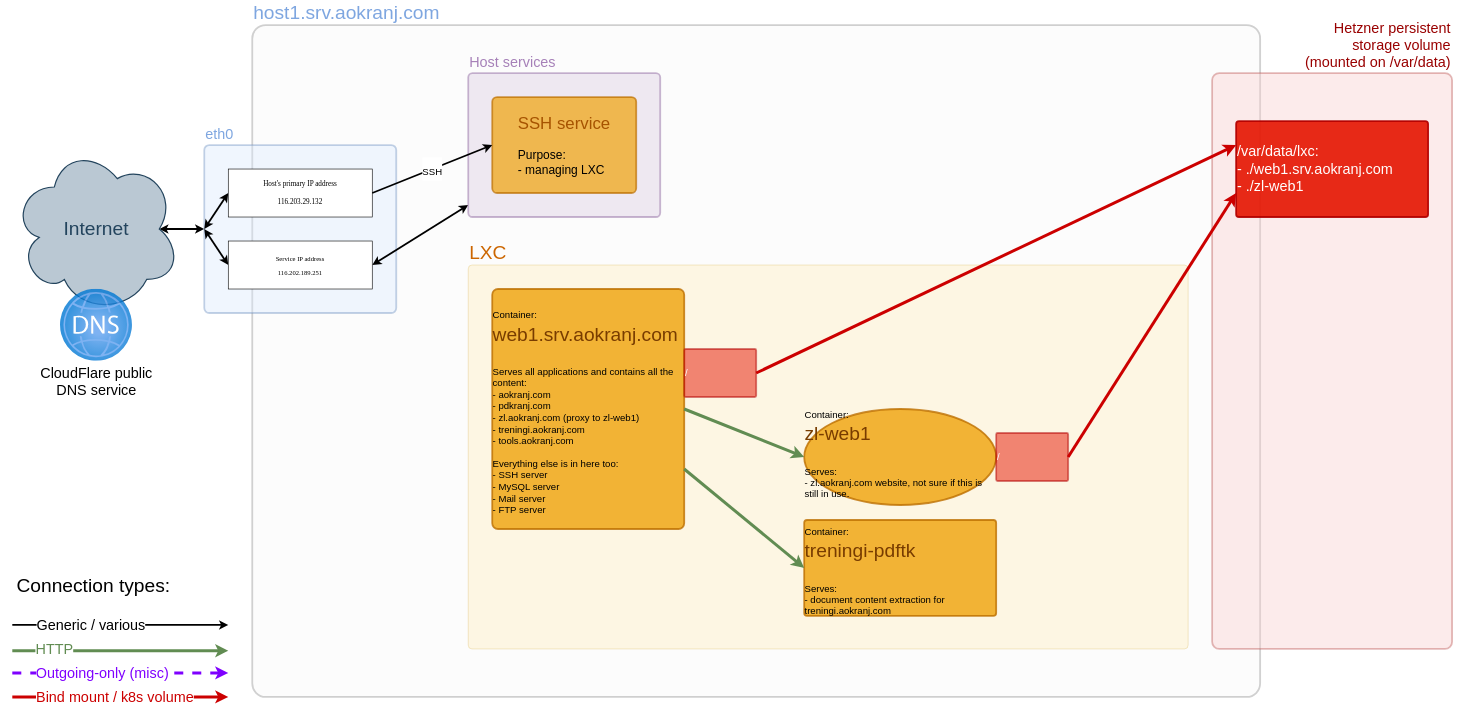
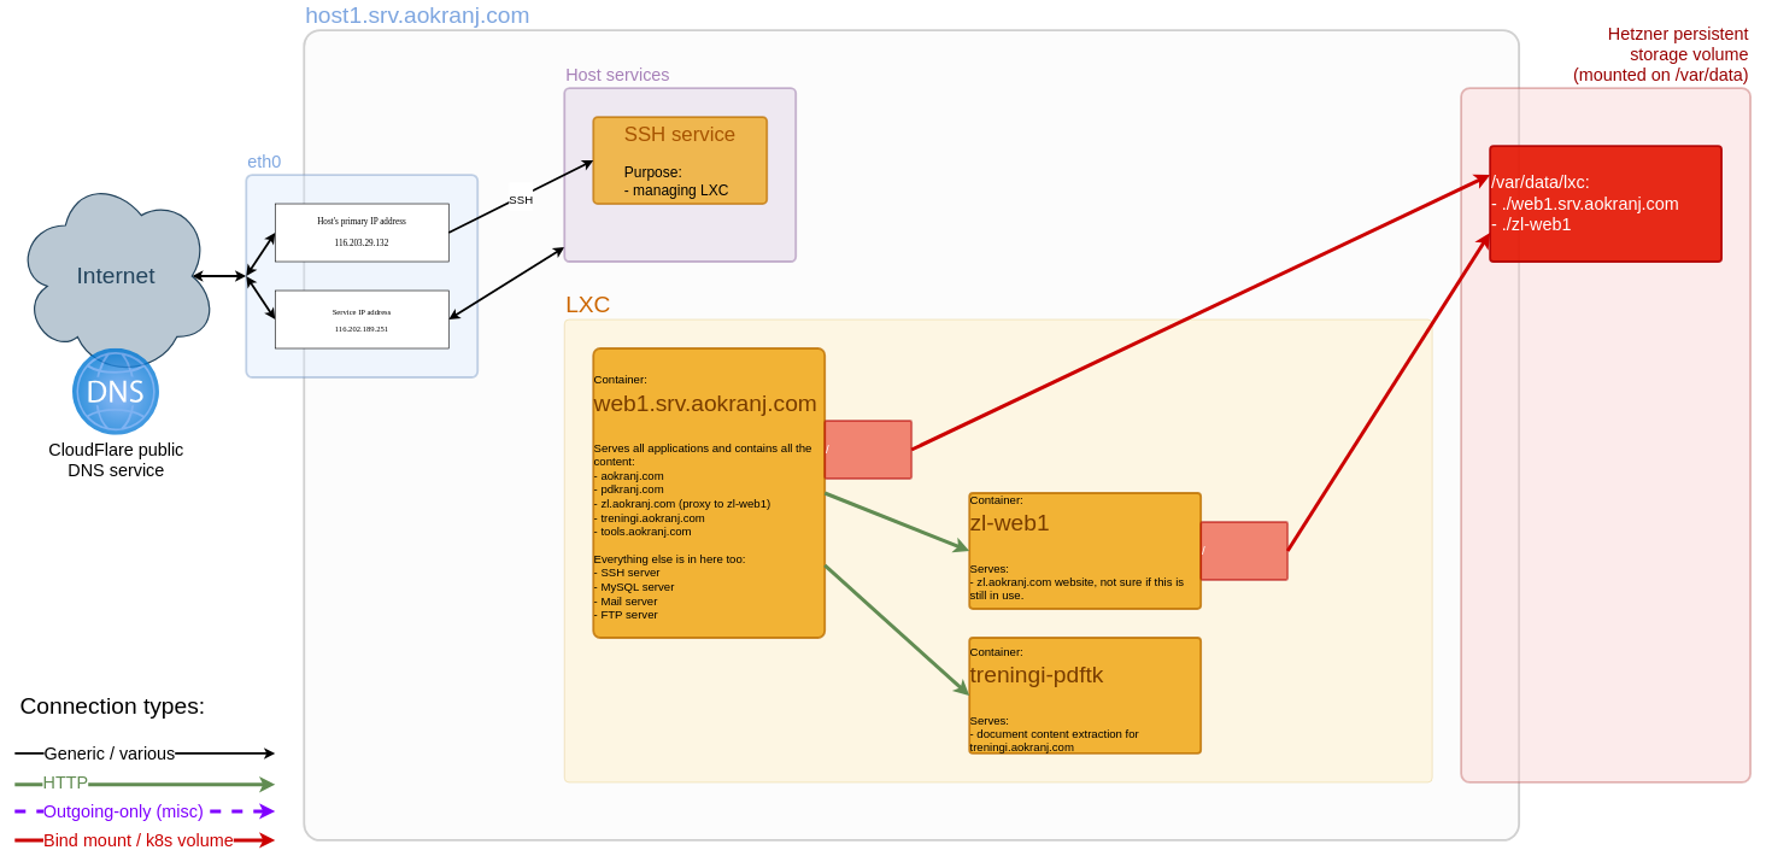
- <mxCell id="12" value="&lt;div style=&quot;text-align: left&quot;&gt;&lt;span style=&quot;color: rgb(166 , 83 , 0)&quot;&gt;SSH service&lt;/span&gt;&lt;/div&gt;&lt;font style=&quot;font-size: 20px&quot;&gt;&lt;div style=&quot;text-align: left&quot;&gt;&lt;span style=&quot;font-size: 20px&quot;&gt;&lt;br&gt;&lt;/span&gt;&lt;/div&gt;&lt;div style=&quot;text-align: left&quot;&gt;&lt;span style=&quot;font-size: 20px&quot;&gt;Purpose:&lt;/span&gt;&lt;/div&gt;&lt;div style=&quot;text-align: left&quot;&gt;&lt;span&gt;- managing LXC&lt;/span&gt;&lt;/div&gt;&lt;/font&gt;" style="rounded=1;whiteSpace=wrap;html=1;shadow=0;strokeColor=#BD7000;fillColor=#f0a30a;fontSize=28;opacity=70;fontStyle=0;strokeWidth=3;arcSize=5;align=center;labelPosition=center;verticalLabelPosition=middle;verticalAlign=middle;labelBackgroundColor=none;fontColor=#000000;" parent="1" vertex="1"><mxGeometry x="820" y="140" width="240" height="160" as="geometry" /></mxCell>
+ <mxCell id="12" value="&lt;div style=&quot;text-align: left&quot;&gt;&lt;span style=&quot;color: rgb(166 , 83 , 0)&quot;&gt;SSH service&lt;/span&gt;&lt;/div&gt;&lt;font style=&quot;font-size: 20px&quot;&gt;&lt;div style=&quot;text-align: left&quot;&gt;&lt;span style=&quot;font-size: 20px&quot;&gt;&lt;br&gt;&lt;/span&gt;&lt;/div&gt;&lt;div style=&quot;text-align: left&quot;&gt;&lt;span style=&quot;font-size: 20px&quot;&gt;Purpose:&lt;/span&gt;&lt;/div&gt;&lt;div style=&quot;text-align: left&quot;&gt;&lt;span&gt;- managing LXC&lt;/span&gt;&lt;/div&gt;&lt;/font&gt;" style="rounded=1;whiteSpace=wrap;html=1;shadow=0;strokeColor=#BD7000;fillColor=#f0a30a;fontSize=28;opacity=70;fontStyle=0;strokeWidth=3;arcSize=5;align=center;labelPosition=center;verticalLabelPosition=middle;verticalAlign=middle;labelBackgroundColor=none;fontColor=#000000;" parent="1" vertex="1"><mxGeometry x="820" y="140" width="240" height="120" as="geometry" /></mxCell>
- <mxCell id="30" value="&lt;div style=&quot;text-align: left&quot;&gt;&lt;span style=&quot;font-size: 16px&quot;&gt;Container:&lt;/span&gt;&lt;/div&gt;&lt;font&gt;&lt;div style=&quot;text-align: left&quot;&gt;&lt;span style=&quot;color: rgb(120 , 60 , 0)&quot;&gt;&lt;font style=&quot;font-size: 32px&quot;&gt;zl-web1&lt;/font&gt;&lt;/span&gt;&lt;/div&gt;&lt;div style=&quot;text-align: left&quot;&gt;&lt;br&gt;&lt;/div&gt;&lt;div style=&quot;text-align: left ; font-size: 16px&quot;&gt;&lt;span&gt;Serves:&lt;/span&gt;&lt;/div&gt;&lt;div style=&quot;text-align: left ; font-size: 16px&quot;&gt;&lt;span&gt;- zl.aokranj.com website, not sure if this is still in use.&lt;/span&gt;&lt;br&gt;&lt;/div&gt;&lt;div style=&quot;text-align: left ; font-size: 16px&quot;&gt;&lt;br&gt;&lt;/div&gt;&lt;/font&gt;" style="ellipse;whiteSpace=wrap;html=1;shadow=0;strokeColor=#BD7000;fillColor=#f0a30a;fontSize=28;opacity=80;fontStyle=0;strokeWidth=3;arcSize=3;align=center;labelPosition=center;verticalLabelPosition=middle;verticalAlign=middle;labelBackgroundColor=none;fontColor=#000000;" vertex="1" parent="1"><mxGeometry x="1340" y="660" width="320" height="160" as="geometry" /></mxCell>
+ <mxCell id="30" value="&lt;div style=&quot;text-align: left&quot;&gt;&lt;span style=&quot;font-size: 16px&quot;&gt;Container:&lt;/span&gt;&lt;/div&gt;&lt;font&gt;&lt;div style=&quot;text-align: left&quot;&gt;&lt;span style=&quot;color: rgb(120 , 60 , 0)&quot;&gt;&lt;font style=&quot;font-size: 32px&quot;&gt;zl-web1&lt;/font&gt;&lt;/span&gt;&lt;/div&gt;&lt;div style=&quot;text-align: left&quot;&gt;&lt;br&gt;&lt;/div&gt;&lt;div style=&quot;text-align: left ; font-size: 16px&quot;&gt;&lt;span&gt;Serves:&lt;/span&gt;&lt;/div&gt;&lt;div style=&quot;text-align: left ; font-size: 16px&quot;&gt;&lt;span&gt;- zl.aokranj.com website, not sure if this is still in use.&lt;/span&gt;&lt;br&gt;&lt;/div&gt;&lt;div style=&quot;text-align: left ; font-size: 16px&quot;&gt;&lt;br&gt;&lt;/div&gt;&lt;/font&gt;" style="rounded=1;whiteSpace=wrap;html=1;shadow=0;strokeColor=#BD7000;fillColor=#f0a30a;fontSize=28;opacity=80;fontStyle=0;strokeWidth=3;arcSize=3;align=center;labelPosition=center;verticalLabelPosition=middle;verticalAlign=middle;labelBackgroundColor=none;fontColor=#000000;" vertex="1" parent="1"><mxGeometry x="1340" y="660" width="320" height="160" as="geometry" /></mxCell>
- <mxCell id="33" value="&lt;div style=&quot;text-align: left&quot;&gt;&lt;span style=&quot;font-size: 16px&quot;&gt;Container:&lt;/span&gt;&lt;/div&gt;&lt;font&gt;&lt;div style=&quot;text-align: left&quot;&gt;&lt;font color=&quot;#783c00&quot;&gt;&lt;span style=&quot;font-size: 32px&quot;&gt;treningi-pdftk&lt;/span&gt;&lt;/font&gt;&lt;/div&gt;&lt;div style=&quot;text-align: left&quot;&gt;&lt;br&gt;&lt;/div&gt;&lt;div style=&quot;text-align: left ; font-size: 16px&quot;&gt;&lt;span&gt;Serves:&lt;/span&gt;&lt;/div&gt;&lt;div style=&quot;text-align: left ; font-size: 16px&quot;&gt;&lt;span&gt;- document content extraction for treningi.aokranj.com&lt;/span&gt;&lt;/div&gt;&lt;/font&gt;" style="rounded=1;whiteSpace=wrap;html=1;shadow=0;strokeColor=#BD7000;fillColor=#f0a30a;fontSize=28;opacity=80;fontStyle=0;strokeWidth=3;arcSize=3;align=center;labelPosition=center;verticalLabelPosition=middle;verticalAlign=middle;labelBackgroundColor=none;fontColor=#000000;" vertex="1" parent="1"><mxGeometry x="1340" y="845" width="320" height="160" as="geometry" /></mxCell>
+ <mxCell id="33" value="&lt;div style=&quot;text-align: left&quot;&gt;&lt;span style=&quot;font-size: 16px&quot;&gt;Container:&lt;/span&gt;&lt;/div&gt;&lt;font&gt;&lt;div style=&quot;text-align: left&quot;&gt;&lt;font color=&quot;#783c00&quot;&gt;&lt;span style=&quot;font-size: 32px&quot;&gt;treningi-pdftk&lt;/span&gt;&lt;/font&gt;&lt;/div&gt;&lt;div style=&quot;text-align: left&quot;&gt;&lt;br&gt;&lt;/div&gt;&lt;div style=&quot;text-align: left ; font-size: 16px&quot;&gt;&lt;span&gt;Serves:&lt;/span&gt;&lt;/div&gt;&lt;div style=&quot;text-align: left ; font-size: 16px&quot;&gt;&lt;span&gt;- document content extraction for treningi.aokranj.com&lt;/span&gt;&lt;/div&gt;&lt;/font&gt;" style="rounded=1;whiteSpace=wrap;html=1;shadow=0;strokeColor=#BD7000;fillColor=#f0a30a;fontSize=28;opacity=80;fontStyle=0;strokeWidth=3;arcSize=3;align=center;labelPosition=center;verticalLabelPosition=middle;verticalAlign=middle;labelBackgroundColor=none;fontColor=#000000;" vertex="1" parent="1"><mxGeometry x="1340" y="860" width="320" height="160" as="geometry" /></mxCell>
